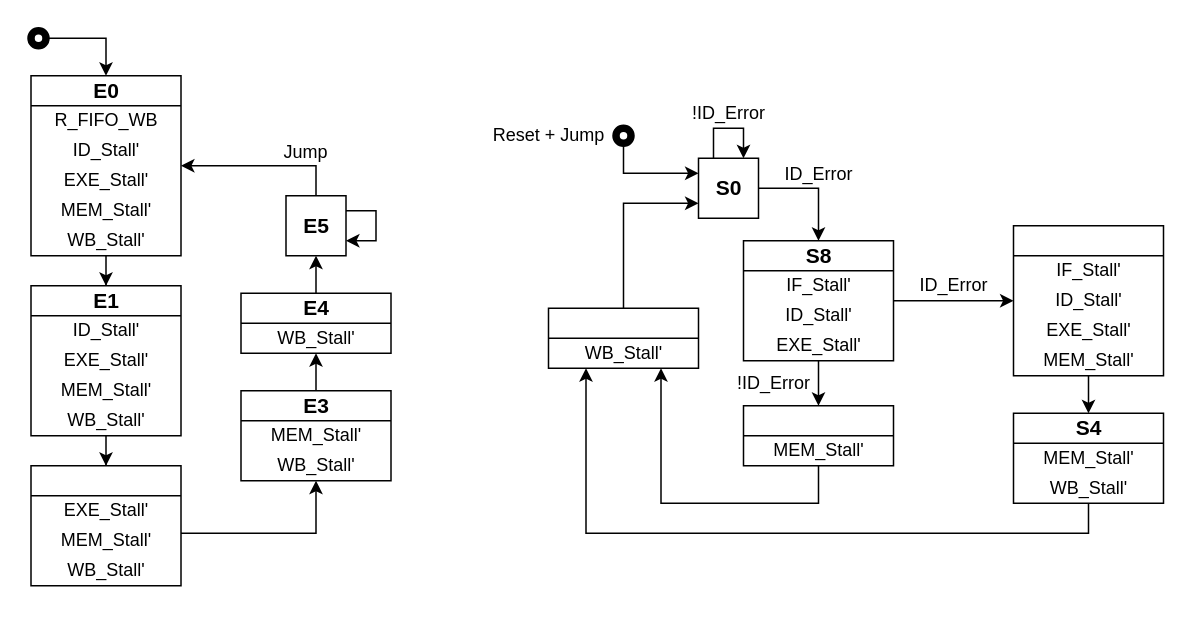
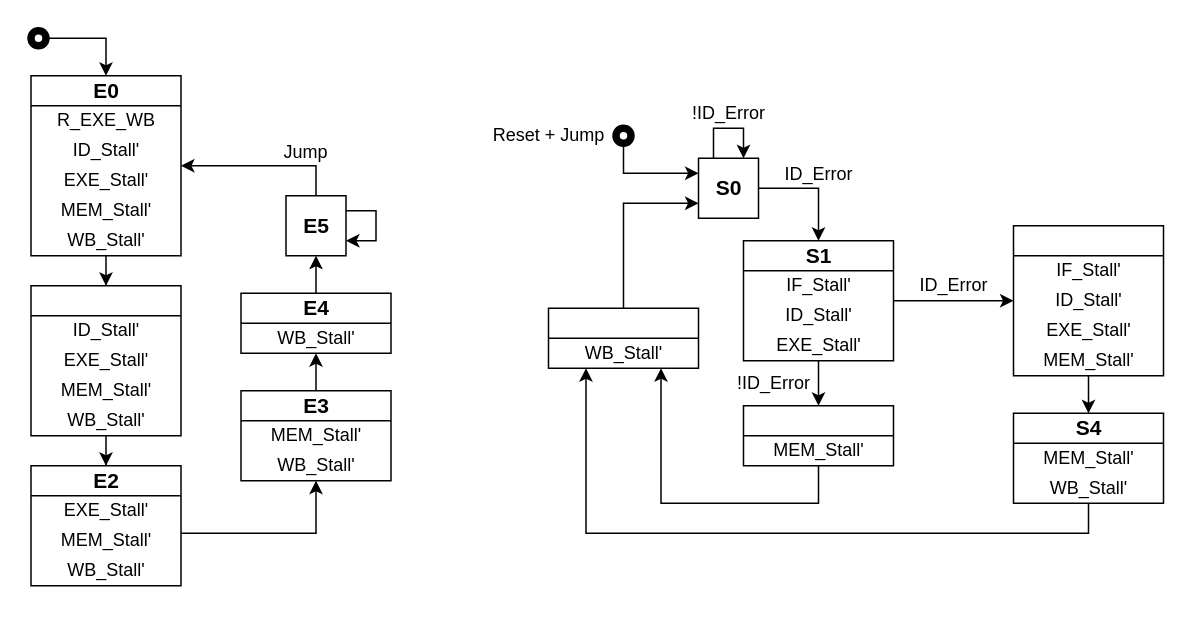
- <mxCell id="5" value="R_FIFO_WB" style="text;html=1;align=center;verticalAlign=middle;resizable=0;points=[];;autosize=1;" parent="2" vertex="1"><mxGeometry x="10" y="20" width="80" height="20" as="geometry" /></mxCell>
+ <mxCell id="5" value="R_EXE_WB" style="text;html=1;align=center;verticalAlign=middle;resizable=0;points=[];;autosize=1;" parent="2" vertex="1"><mxGeometry x="10" y="20" width="80" height="20" as="geometry" /></mxCell>
- <mxCell id="59" value="S8" style="text;html=1;align=center;verticalAlign=middle;resizable=0;points=[];;autosize=1;fontStyle=1;fontSize=14;" vertex="1" parent="57"><mxGeometry x="35" width="30" height="20" as="geometry" /></mxCell>
+ <mxCell id="59" value="S1" style="text;html=1;align=center;verticalAlign=middle;resizable=0;points=[];;autosize=1;fontStyle=1;fontSize=14;" vertex="1" parent="57"><mxGeometry x="35" width="30" height="20" as="geometry" /></mxCell>
- <mxCell id="43" value="E1" style="text;html=1;align=center;verticalAlign=middle;resizable=0;points=[];;autosize=1;fontStyle=1;fontSize=14;" parent="41" vertex="1"><mxGeometry x="35" width="30" height="20" as="geometry" /></mxCell>
+ <mxCell id="13" value="E2" style="text;html=1;align=center;verticalAlign=middle;resizable=0;points=[];;autosize=1;fontStyle=1;fontSize=14;" parent="11" vertex="1"><mxGeometry x="35" width="30" height="20" as="geometry" /></mxCell>
